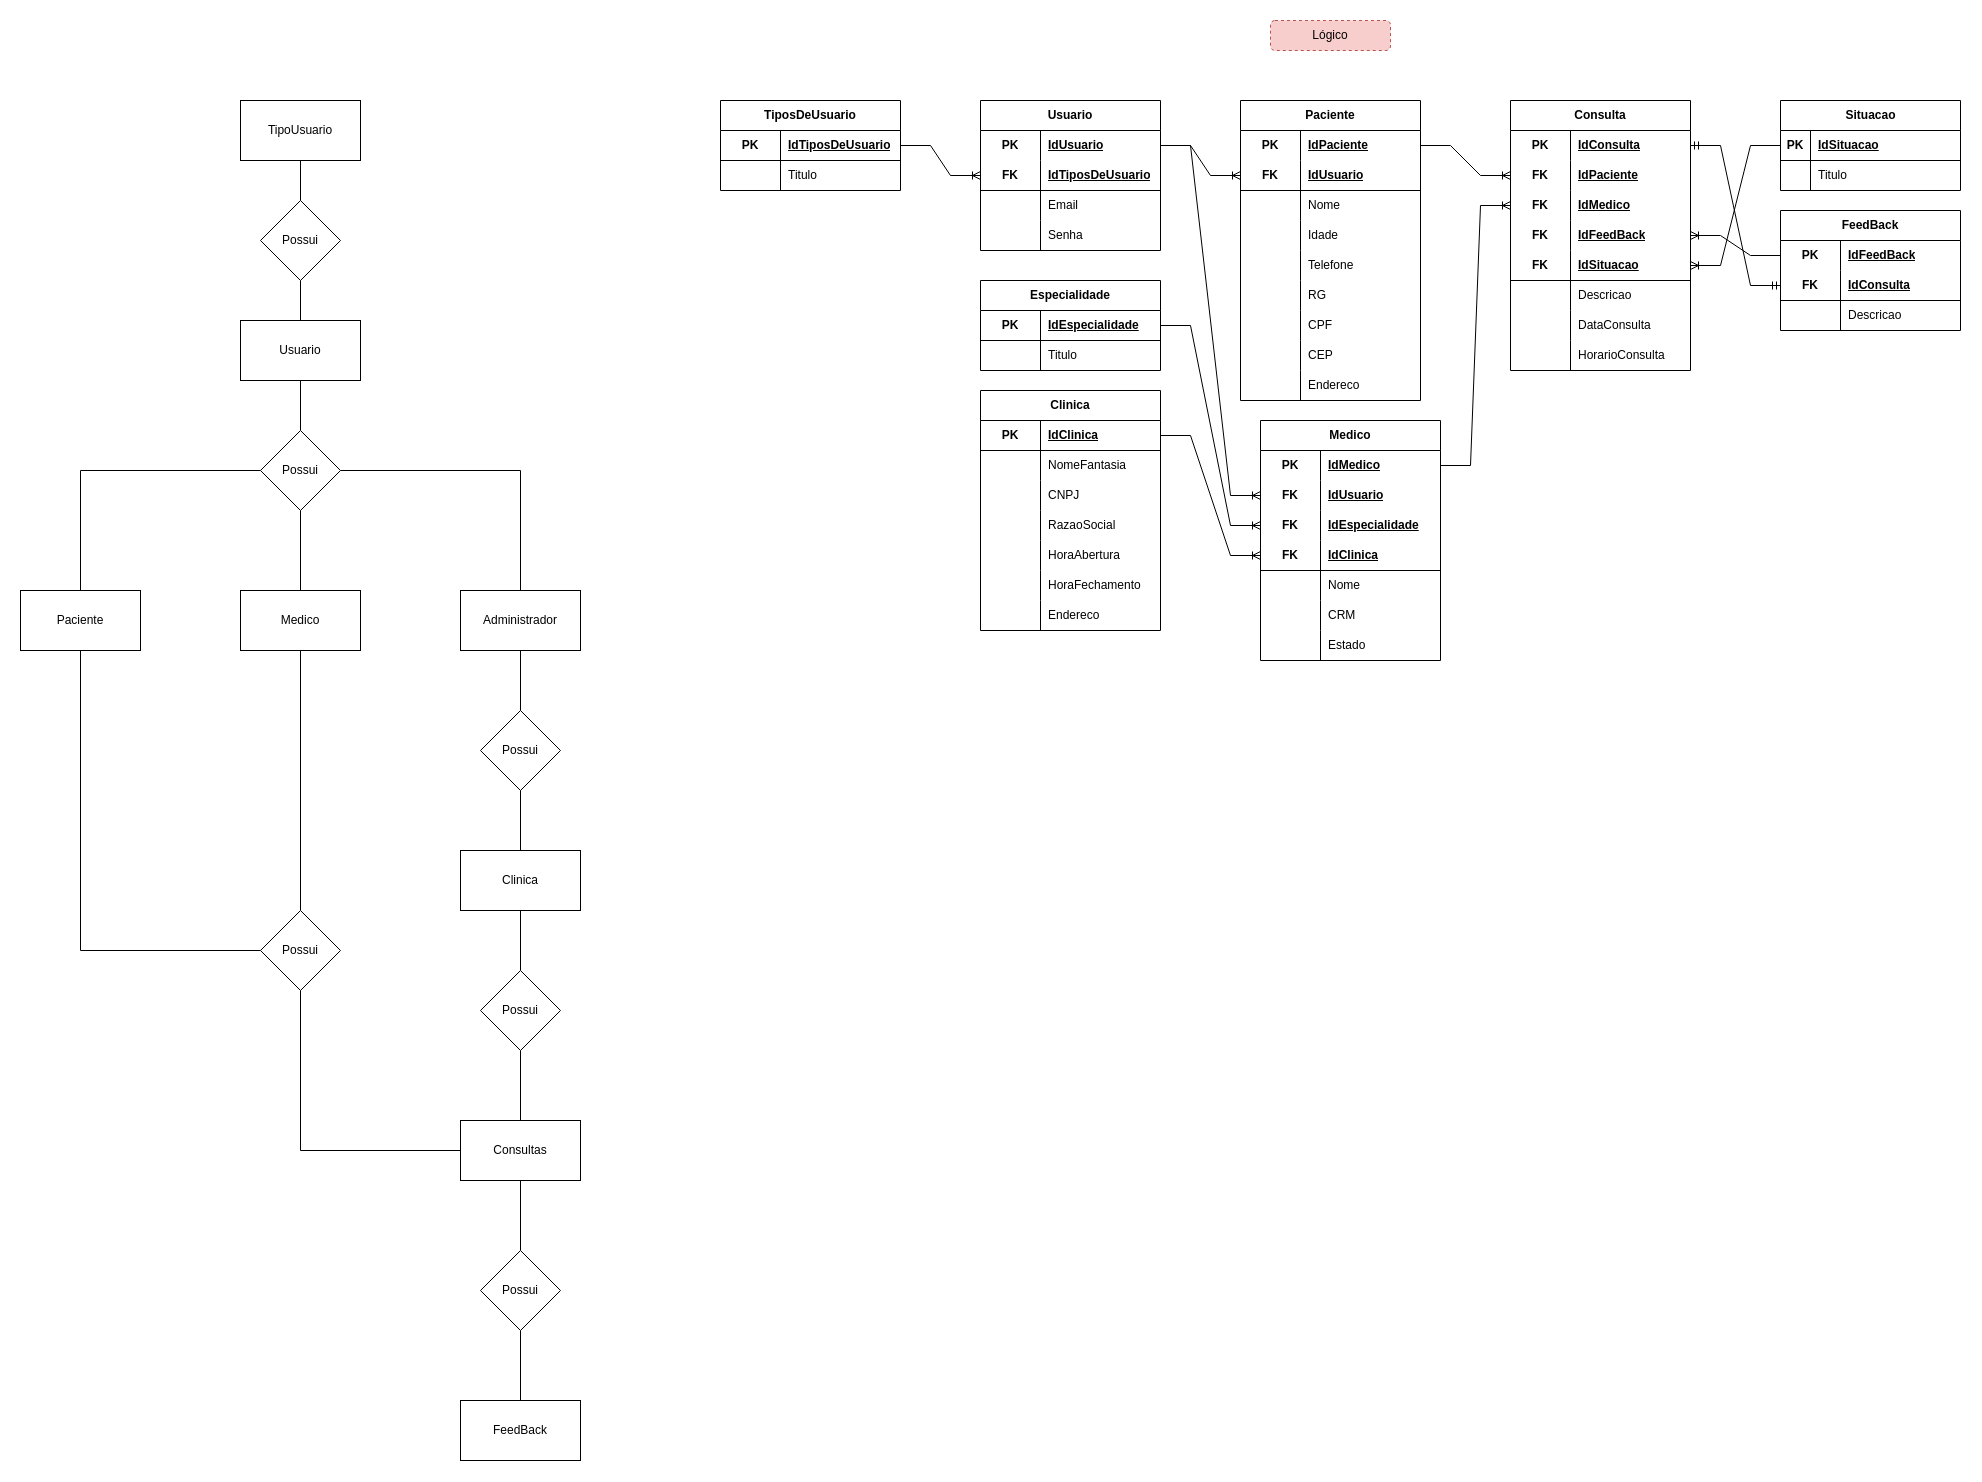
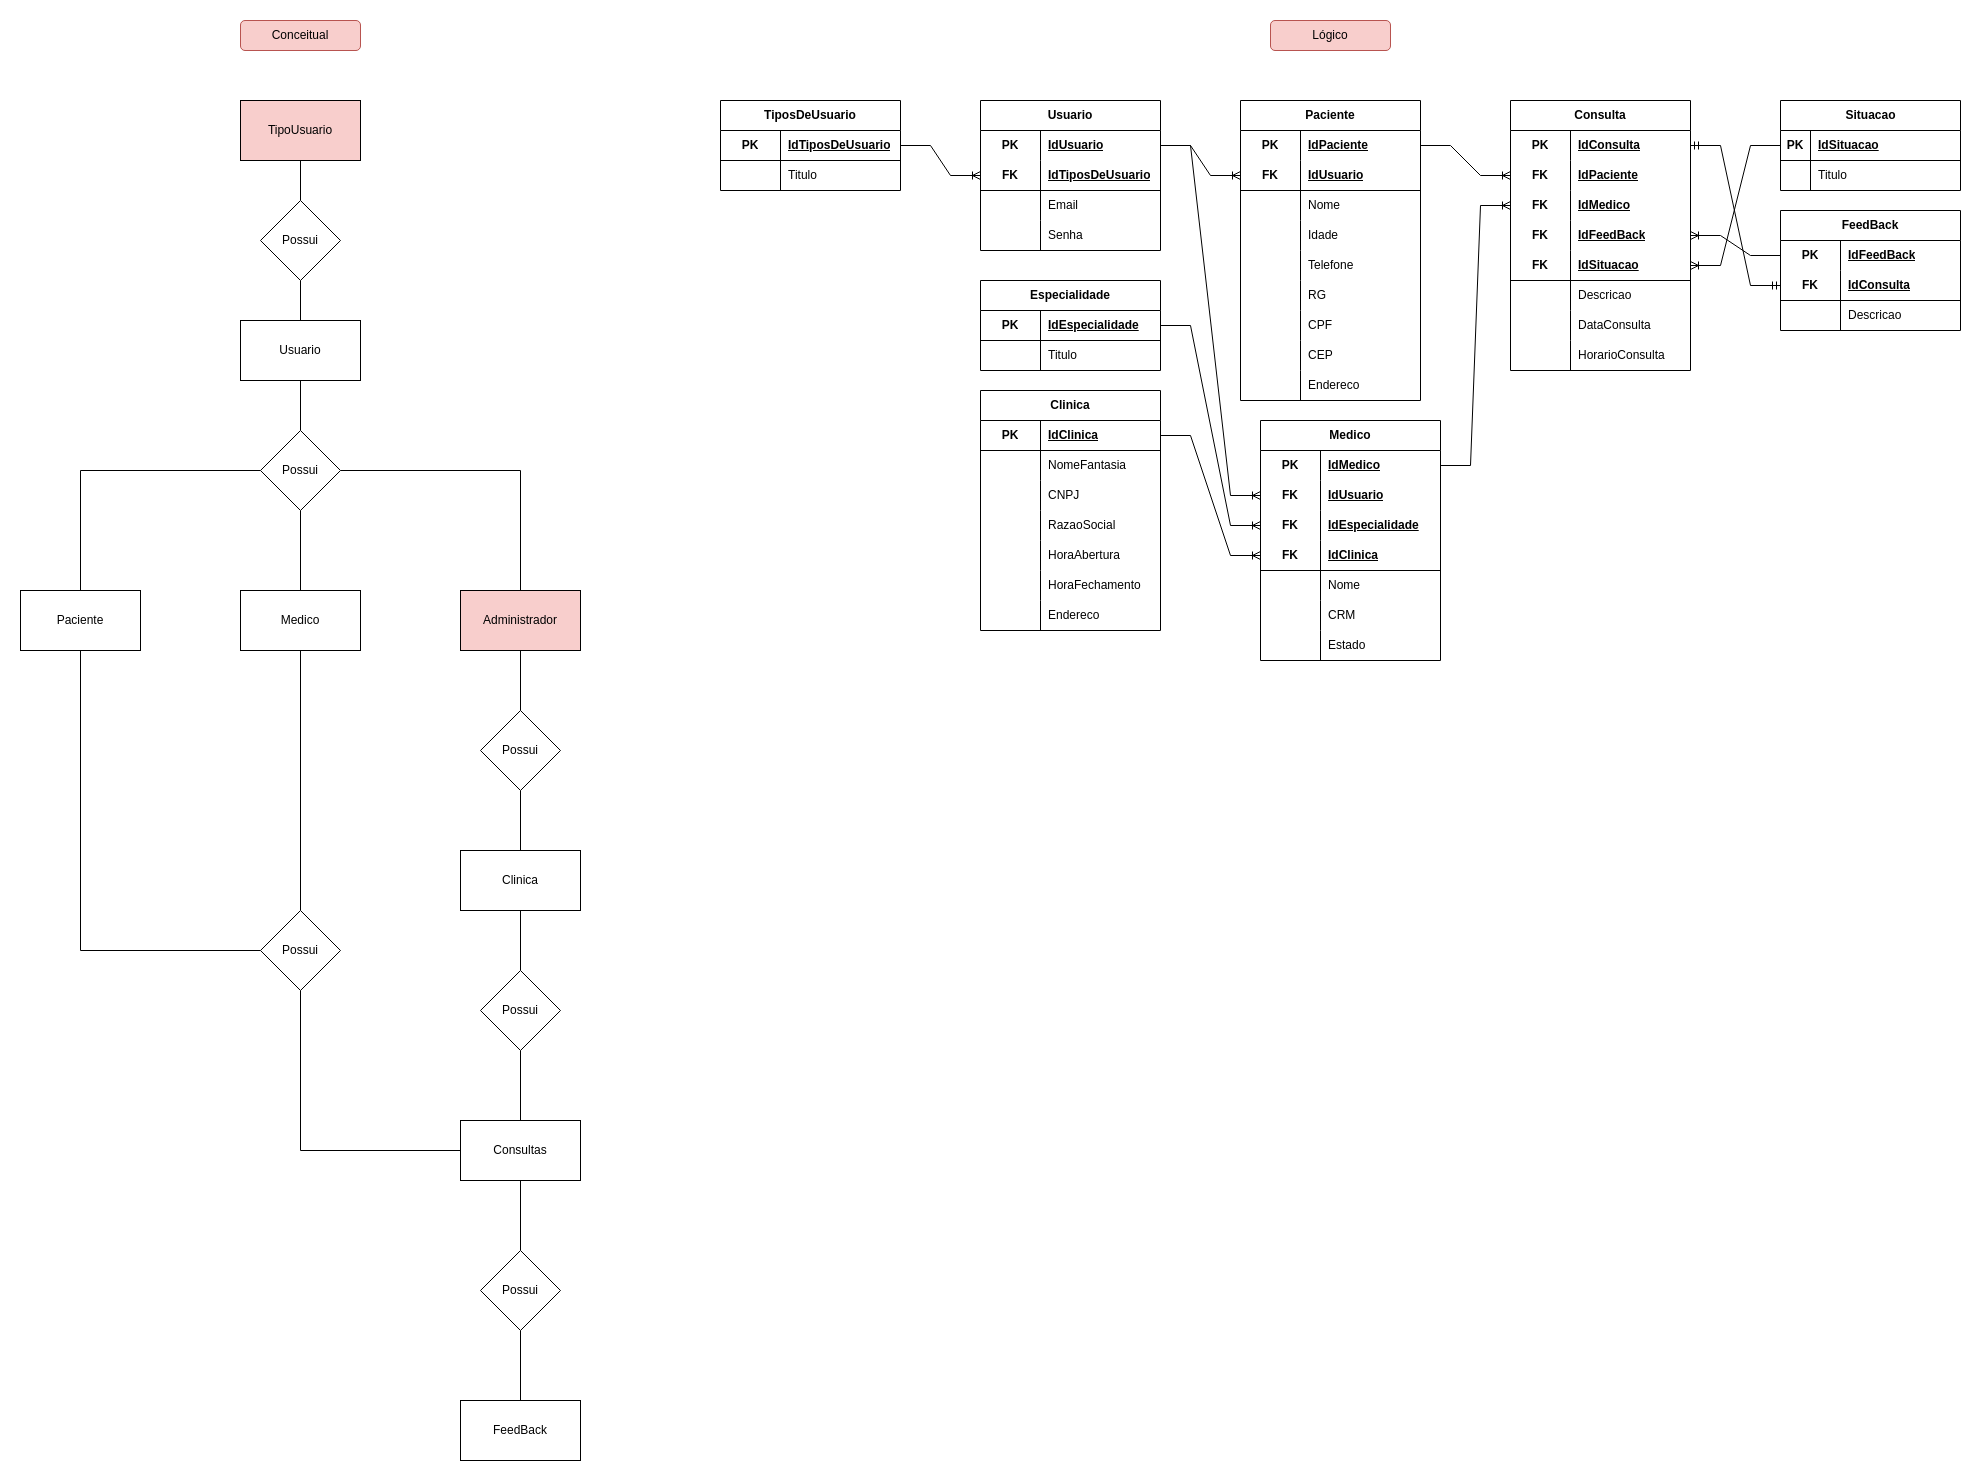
+ <mxCell id="182" value="Conceitual" style="rounded=1;whiteSpace=wrap;html=1;fillColor=#f8cecc;strokeColor=#b85450;" vertex="1" parent="1"><mxGeometry x="240" y="20" width="120" height="30" as="geometry" /></mxCell>
- <mxCell id="183" value="Lógico" style="rounded=1;whiteSpace=wrap;html=1;fillColor=#f8cecc;strokeColor=#b85450;dashed=1;" vertex="1" parent="1"><mxGeometry x="1270" y="20" width="120" height="30" as="geometry" /></mxCell>
+ <mxCell id="183" value="Lógico" style="rounded=1;whiteSpace=wrap;html=1;fillColor=#f8cecc;strokeColor=#b85450;" vertex="1" parent="1"><mxGeometry x="1270" y="20" width="120" height="30" as="geometry" /></mxCell>
- <mxCell id="19" value="TipoUsuario" style="rounded=0;whiteSpace=wrap;html=1;" parent="1" vertex="1"><mxGeometry x="240" y="100" width="120" height="60" as="geometry" /></mxCell>
+ <mxCell id="19" value="TipoUsuario" style="rounded=0;whiteSpace=wrap;html=1;fillColor=#f8cecc;" parent="1" vertex="1"><mxGeometry x="240" y="100" width="120" height="60" as="geometry" /></mxCell>
- <mxCell id="25" value="Administrador" style="whiteSpace=wrap;html=1;" parent="1" vertex="1"><mxGeometry x="460" y="590" width="120" height="60" as="geometry" /></mxCell>
+ <mxCell id="25" value="Administrador" style="whiteSpace=wrap;html=1;fillColor=#f8cecc;" parent="1" vertex="1"><mxGeometry x="460" y="590" width="120" height="60" as="geometry" /></mxCell>
